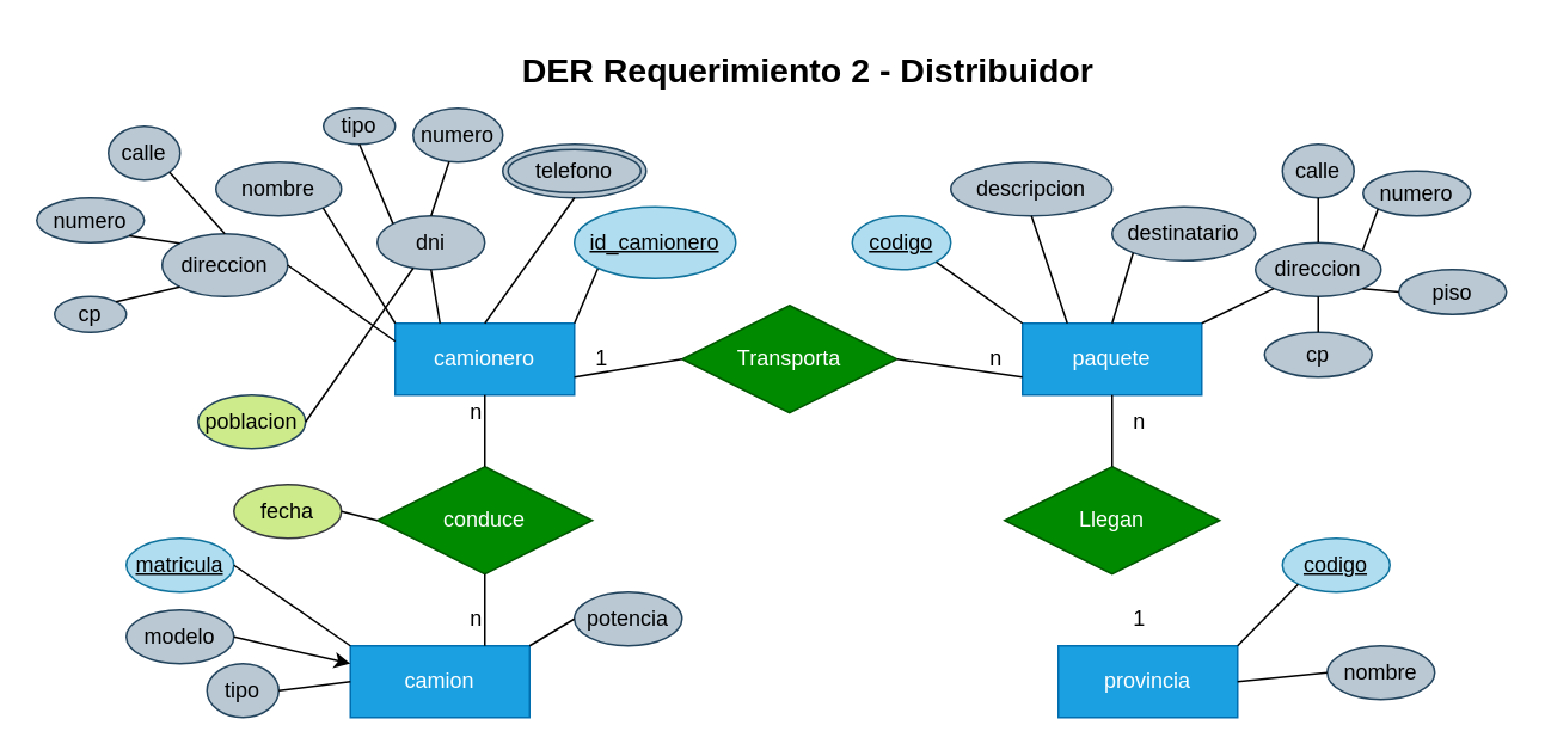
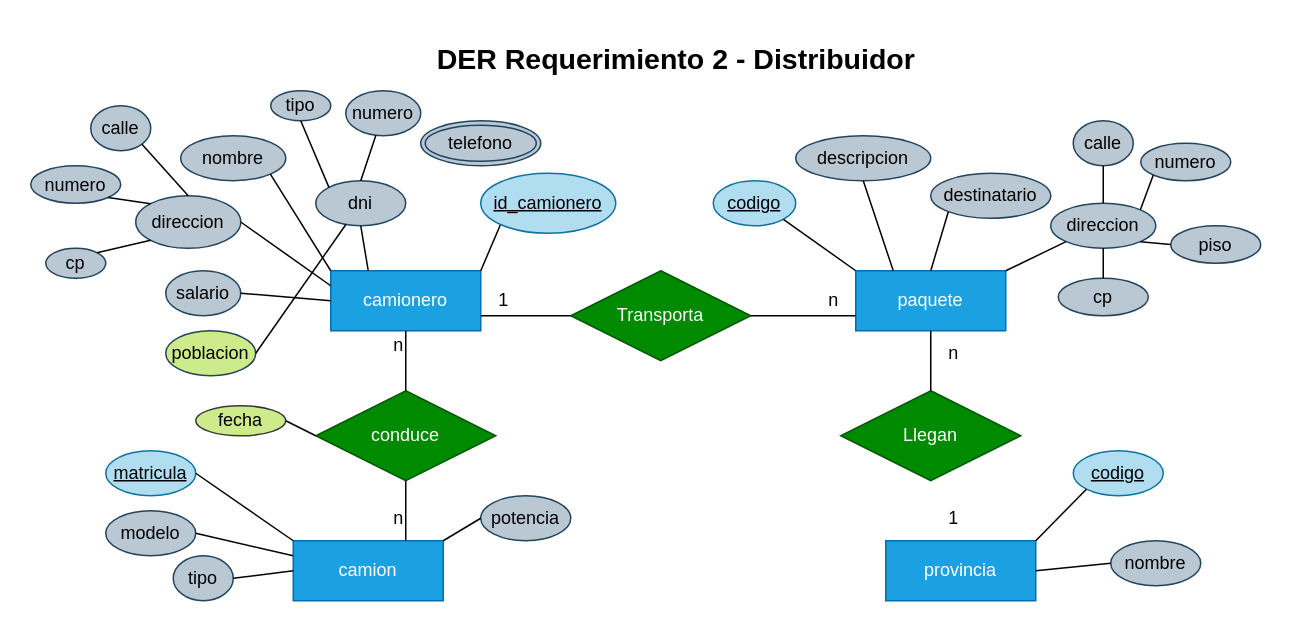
- <mxCell id="14" value="" style="endArrow=none;html=1;rounded=0;exitX=0.5;exitY=1;exitDx=0;exitDy=0;entryX=0.5;entryY=0;entryDx=0;entryDy=0;" edge="1" parent="1" source="5" target="2"><mxGeometry relative="1" as="geometry"><mxPoint x="195" y="144" as="sourcePoint" /><mxPoint x="270" y="230" as="targetPoint" /></mxGeometry></mxCell>
+ <mxCell id="7" value="salario" style="ellipse;whiteSpace=wrap;html=1;align=center;fillColor=#bac8d3;strokeColor=#23445d;" vertex="1" parent="1"><mxGeometry x="110" y="180" width="50" height="30" as="geometry" /></mxCell>
+ <mxCell id="11" value="" style="endArrow=none;html=1;rounded=0;exitX=1;exitY=0.5;exitDx=0;exitDy=0;entryX=0;entryY=0.5;entryDx=0;entryDy=0;" edge="1" parent="1" source="7" target="2"><mxGeometry relative="1" as="geometry"><mxPoint x="165" y="114" as="sourcePoint" /><mxPoint x="210" y="250" as="targetPoint" /></mxGeometry></mxCell>
- <mxCell id="27" value="Transporta" style="shape=rhombus;perimeter=rhombusPerimeter;whiteSpace=wrap;html=1;align=center;fillColor=#008a00;fontColor=#ffffff;strokeColor=#005700;" vertex="1" parent="1"><mxGeometry x="380" y="170" width="120" height="60" as="geometry" /></mxCell>
+ <mxCell id="27" value="Transporta" style="shape=rhombus;perimeter=rhombusPerimeter;whiteSpace=wrap;html=1;align=center;fillColor=#008a00;fontColor=#ffffff;strokeColor=#005700;" vertex="1" parent="1"><mxGeometry x="380" y="180" width="120" height="60" as="geometry" /></mxCell>
- <mxCell id="53" value="fecha" style="ellipse;whiteSpace=wrap;html=1;align=center;fillColor=#cdeb8b;strokeColor=#36393d;" vertex="1" parent="1"><mxGeometry x="130" y="270" width="60" height="30" as="geometry" /></mxCell>
+ <mxCell id="53" value="fecha" style="ellipse;whiteSpace=wrap;html=1;align=center;fillColor=#cdeb8b;strokeColor=#36393d;" vertex="1" parent="1"><mxGeometry x="130" y="270" width="60" height="20" as="geometry" /></mxCell>
- <mxCell id="47" value="" style="endArrow=classic;html=1;rounded=0;exitX=1;exitY=0.5;exitDx=0;exitDy=0;entryX=0;entryY=0.25;entryDx=0;entryDy=0;" edge="1" parent="1" source="43" target="41"><mxGeometry relative="1" as="geometry"><mxPoint x="120" y="370" as="sourcePoint" /><mxPoint x="150" y="380" as="targetPoint" /></mxGeometry></mxCell>
+ <mxCell id="47" value="" style="endArrow=none;html=1;rounded=0;exitX=1;exitY=0.5;exitDx=0;exitDy=0;entryX=0;entryY=0.25;entryDx=0;entryDy=0;" edge="1" parent="1" source="43" target="41"><mxGeometry relative="1" as="geometry"><mxPoint x="120" y="370" as="sourcePoint" /><mxPoint x="150" y="380" as="targetPoint" /></mxGeometry></mxCell>
